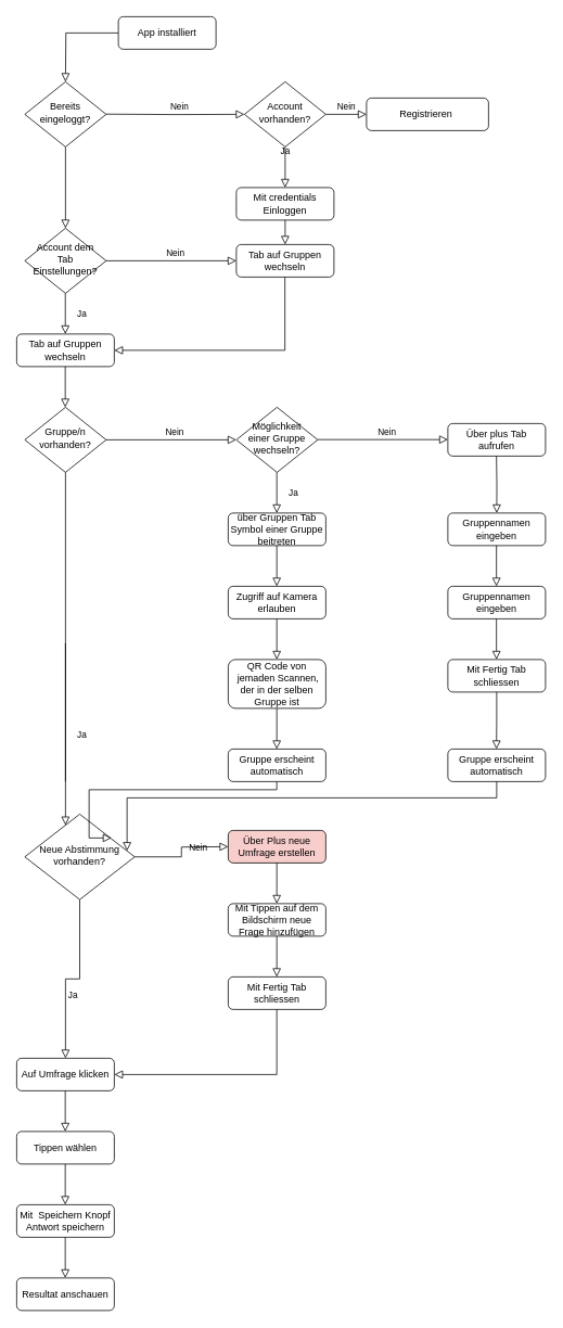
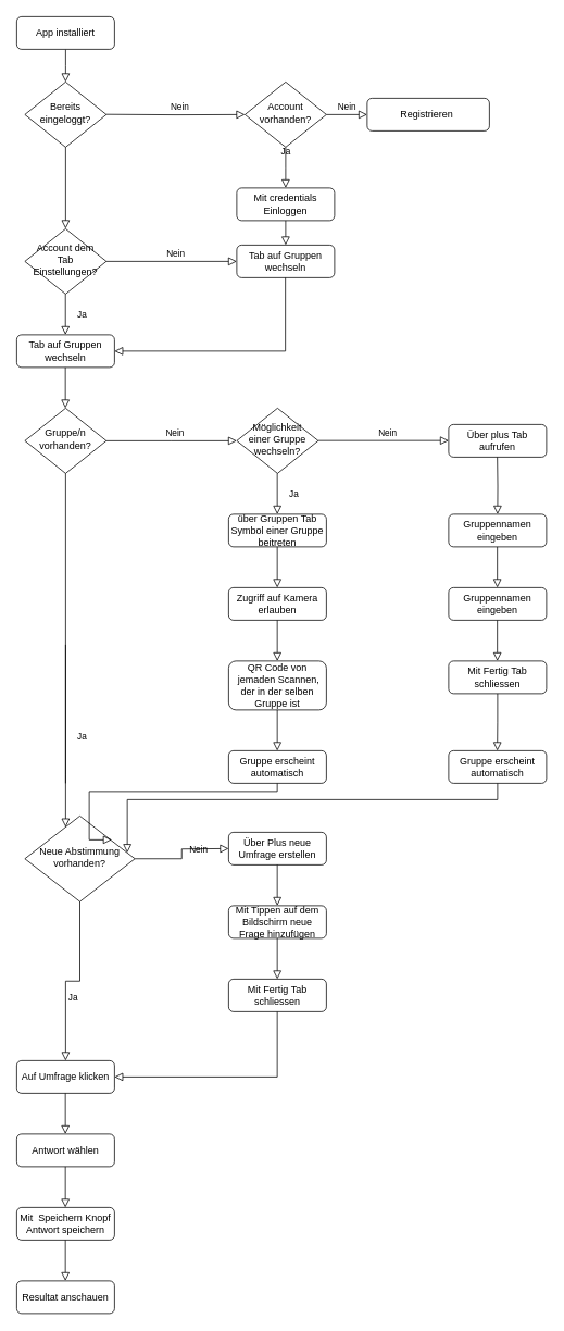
- <mxCell id="3" value="App installiert" style="rounded=1;whiteSpace=wrap;html=1;fontSize=12;glass=0;strokeWidth=1;shadow=0;" parent="1" vertex="1"><mxGeometry x="145" y="20" width="120" height="40" as="geometry" /></mxCell>
+ <mxCell id="3" value="App installiert" style="rounded=1;whiteSpace=wrap;html=1;fontSize=12;glass=0;strokeWidth=1;shadow=0;" parent="1" vertex="1"><mxGeometry x="20" width="120" height="40" as="geometry" y="20" /></mxCell>
- <mxCell id="48" value="Über Plus neue Umfrage erstellen" style="rounded=1;whiteSpace=wrap;html=1;fontSize=12;glass=0;strokeWidth=1;shadow=0;fillColor=#f8cecc;" vertex="1" parent="1"><mxGeometry x="280" y="1020" width="120" height="40" as="geometry" /></mxCell>
+ <mxCell id="48" value="Über Plus neue Umfrage erstellen" style="rounded=1;whiteSpace=wrap;html=1;fontSize=12;glass=0;strokeWidth=1;shadow=0;" vertex="1" parent="1"><mxGeometry x="280" y="1020" width="120" height="40" as="geometry" /></mxCell>
- <mxCell id="55" value="Tippen wählen" style="rounded=1;whiteSpace=wrap;html=1;fontSize=12;glass=0;strokeWidth=1;shadow=0;" vertex="1" parent="1"><mxGeometry x="20" y="1390" width="120" height="40" as="geometry" /></mxCell>
+ <mxCell id="55" value="Antwort wählen" style="rounded=1;whiteSpace=wrap;html=1;fontSize=12;glass=0;strokeWidth=1;shadow=0;" vertex="1" parent="1"><mxGeometry x="20" y="1390" width="120" height="40" as="geometry" /></mxCell>
